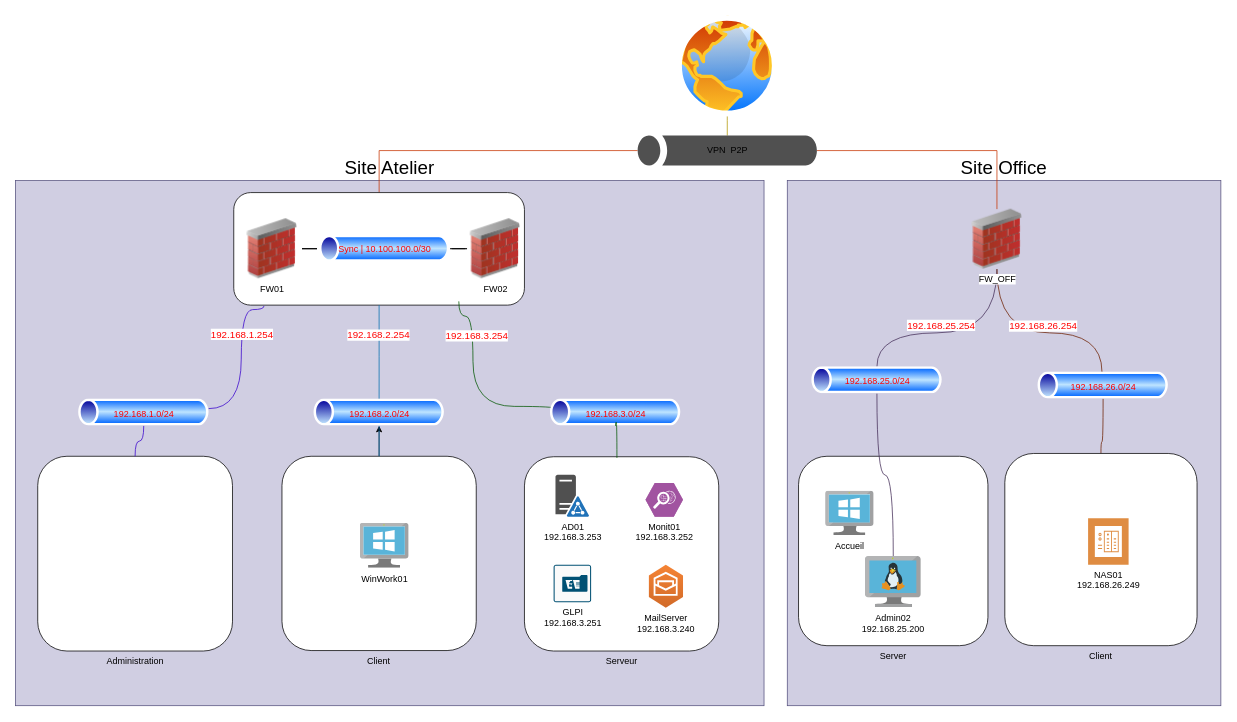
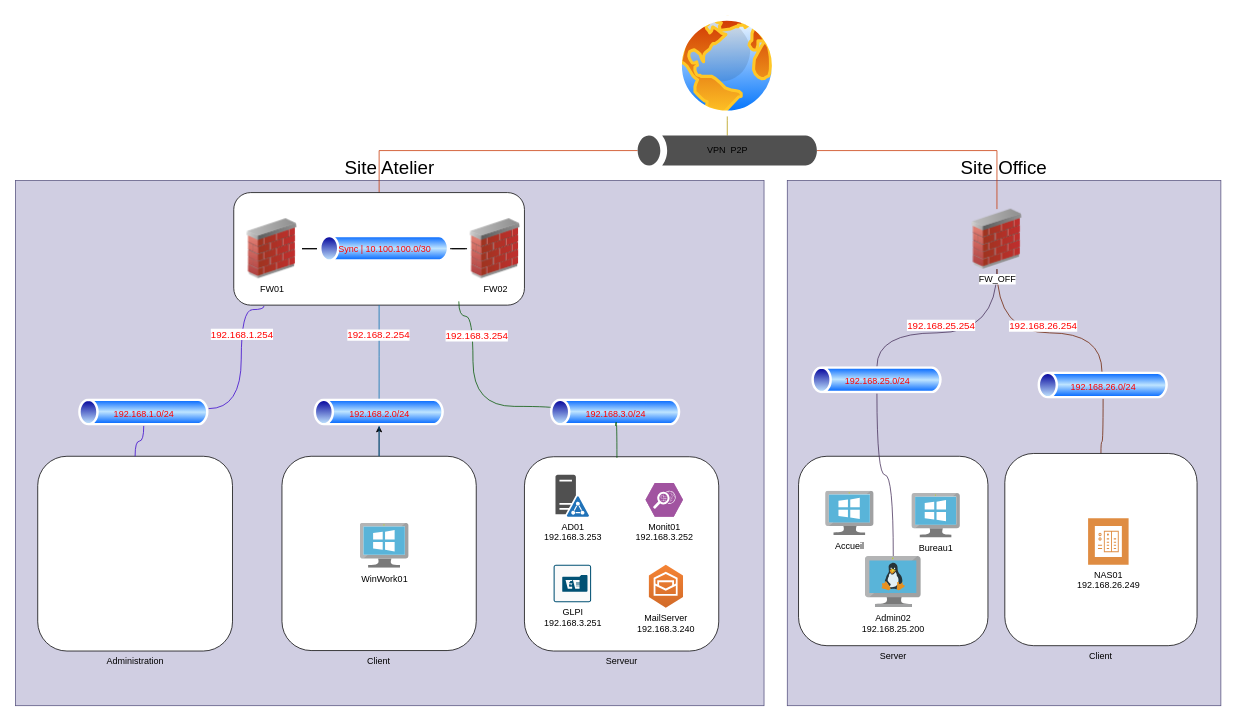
+ <mxCell id="24" value="Bureau1" style="sketch=0;aspect=fixed;html=1;points=[];align=center;image;fontSize=12;image=img/lib/mscae/VirtualMachineWindows.svg;" parent="1" vertex="1"><mxGeometry x="1215" y="657" width="64.6" height="59.43" as="geometry" /></mxCell>
